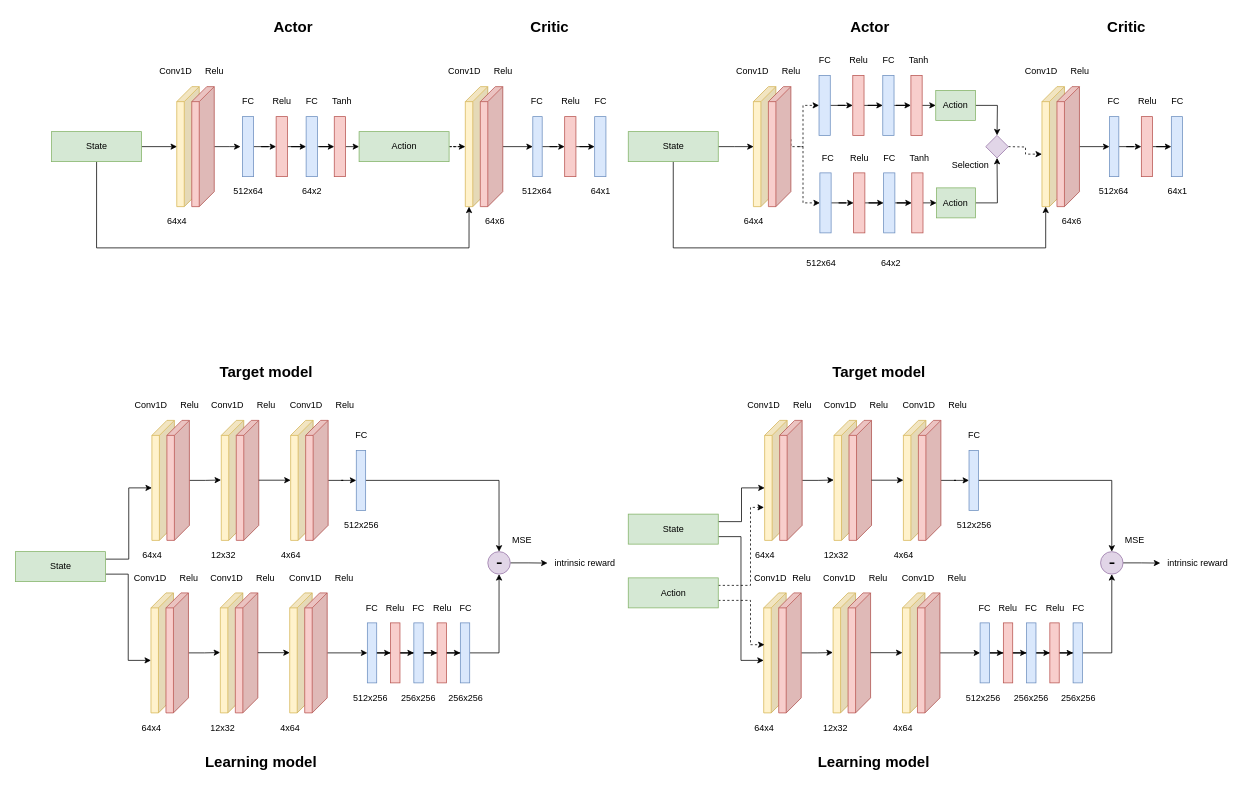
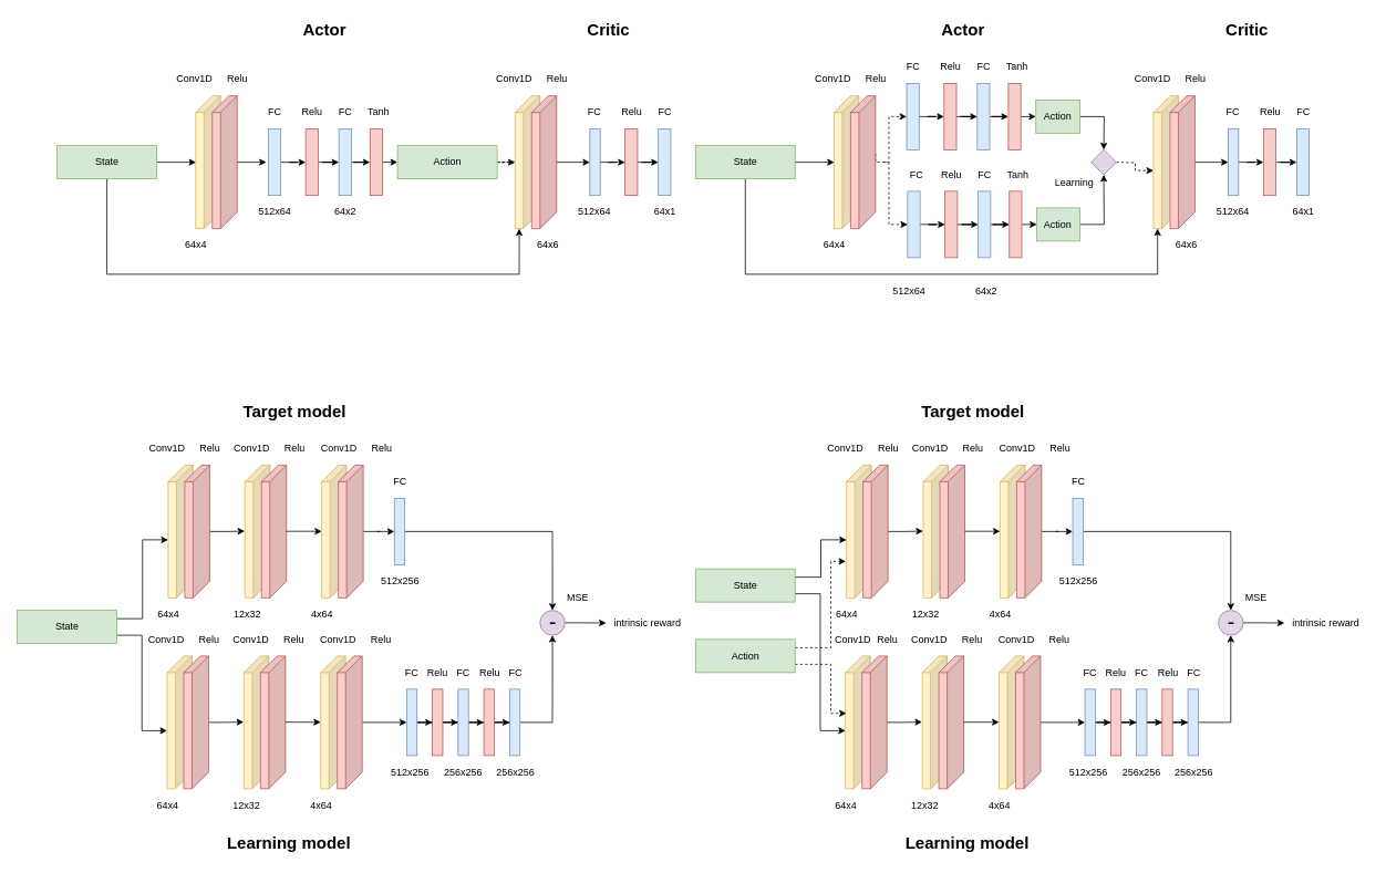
- <mxCell id="251" value="Selection" style="text;html=1;resizable=0;autosize=1;align=center;verticalAlign=middle;points=[];fillColor=none;strokeColor=none;rounded=0;" vertex="1" parent="1"><mxGeometry x="1262.74" y="210" width="60" height="20" as="geometry" /></mxCell>
+ <mxCell id="251" value="Learning" style="text;html=1;resizable=0;autosize=1;align=center;verticalAlign=middle;points=[];fillColor=none;strokeColor=none;rounded=0;" vertex="1" parent="1"><mxGeometry x="1262.74" y="210" width="60" height="20" as="geometry" /></mxCell>
